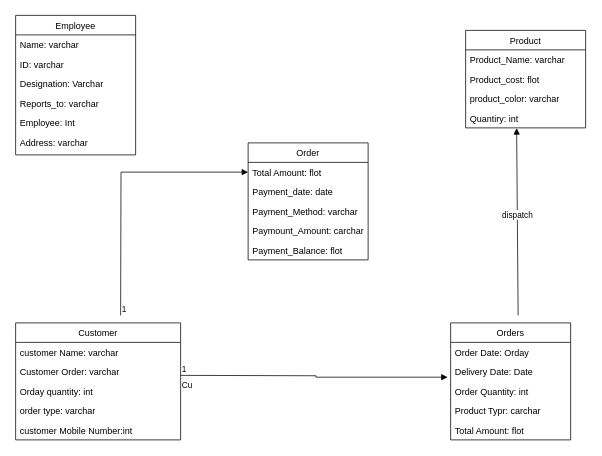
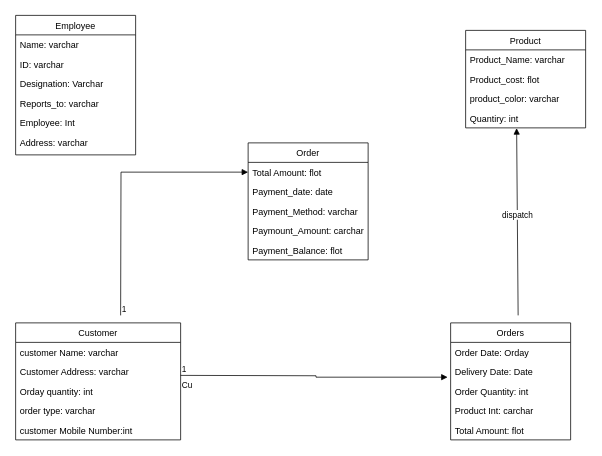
- <mxCell id="16" value="Customer Order: varchar" style="text;strokeColor=none;fillColor=none;align=left;verticalAlign=top;spacingLeft=4;spacingRight=4;overflow=hidden;rotatable=0;points=[[0,0.5],[1,0.5]];portConstraint=eastwest;" vertex="1" parent="14"><mxGeometry y="52" width="220" height="26" as="geometry" /></mxCell>
+ <mxCell id="16" value="Customer Address: varchar" style="text;strokeColor=none;fillColor=none;align=left;verticalAlign=top;spacingLeft=4;spacingRight=4;overflow=hidden;rotatable=0;points=[[0,0.5],[1,0.5]];portConstraint=eastwest;" vertex="1" parent="14"><mxGeometry y="52" width="220" height="26" as="geometry" /></mxCell>
- <mxCell id="24" value="Product Typr: carchar" style="text;strokeColor=none;fillColor=none;align=left;verticalAlign=top;spacingLeft=4;spacingRight=4;overflow=hidden;rotatable=0;points=[[0,0.5],[1,0.5]];portConstraint=eastwest;" vertex="1" parent="20"><mxGeometry y="104" width="160" height="26" as="geometry" /></mxCell>
+ <mxCell id="24" value="Product Int: carchar" style="text;strokeColor=none;fillColor=none;align=left;verticalAlign=top;spacingLeft=4;spacingRight=4;overflow=hidden;rotatable=0;points=[[0,0.5],[1,0.5]];portConstraint=eastwest;" vertex="1" parent="20"><mxGeometry y="104" width="160" height="26" as="geometry" /></mxCell>
